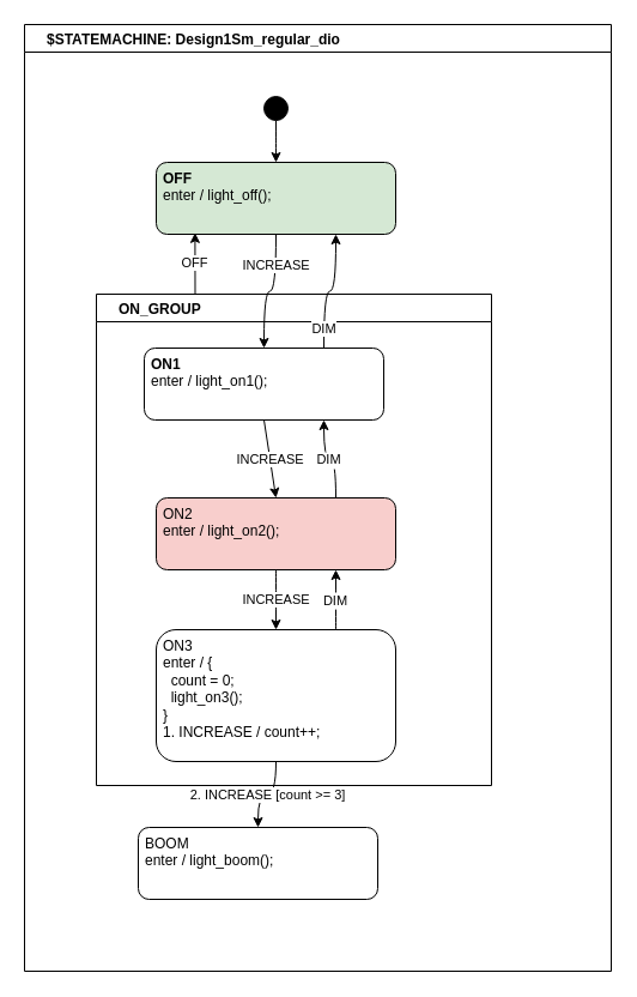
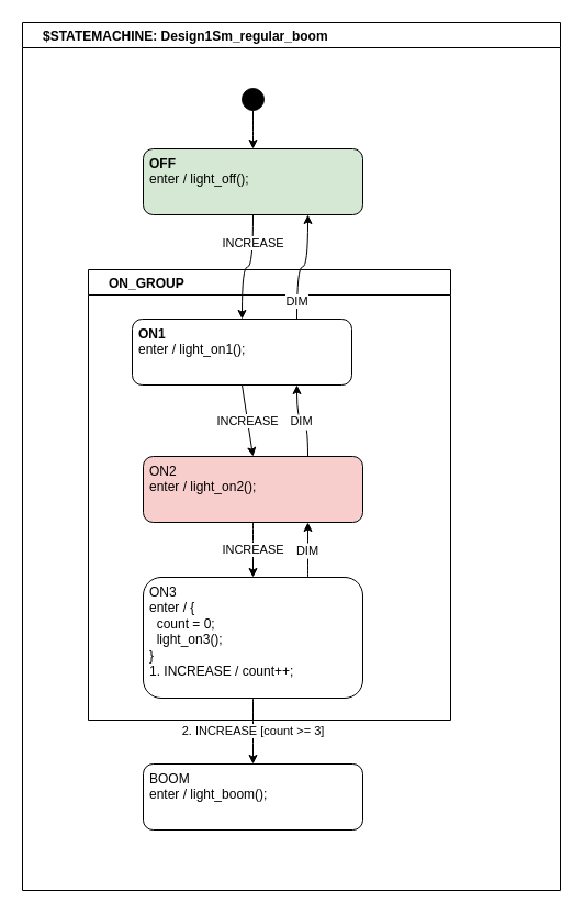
- <mxCell id="2" value="$STATEMACHINE: Design1Sm_regular_dio" style="swimlane;fontStyle=1;align=left;spacingLeft=17;" parent="1" vertex="1"><mxGeometry x="20" y="20" width="490" height="790" as="geometry"><mxRectangle x="10" y="10" width="230" height="100" as="alternateBounds" /></mxGeometry></mxCell>
+ <mxCell id="2" value="$STATEMACHINE: Design1Sm_regular_boom" style="swimlane;fontStyle=1;align=left;spacingLeft=17;" parent="1" vertex="1"><mxGeometry x="20" y="20" width="490" height="790" as="geometry"><mxRectangle x="10" y="10" width="230" height="100" as="alternateBounds" /></mxGeometry></mxCell>
- <mxCell id="3" value="OFF" style="edgeStyle=none;html=1;exitX=0.25;exitY=0;exitDx=0;exitDy=0;entryX=0.162;entryY=0.98;entryDx=0;entryDy=0;entryPerimeter=0;" parent="2" source="4" target="13" edge="1"><mxGeometry relative="1" as="geometry" /></mxCell>
- <mxCell id="18" value="&lt;div&gt;BOOM&lt;/div&gt;&lt;div&gt;enter / light_boom();&lt;/div&gt;" style="rounded=1;whiteSpace=wrap;html=1;verticalAlign=top;align=left;spacingLeft=4;fontStyle=0" parent="2" vertex="1"><mxGeometry x="95" y="670" width="200" height="60" as="geometry" /></mxCell>
+ <mxCell id="18" value="&lt;div&gt;BOOM&lt;/div&gt;&lt;div&gt;enter / light_boom();&lt;/div&gt;" style="rounded=1;whiteSpace=wrap;html=1;verticalAlign=top;align=left;spacingLeft=4;fontStyle=0" parent="2" vertex="1"><mxGeometry x="110" y="675" width="200" height="60" as="geometry" /></mxCell>
